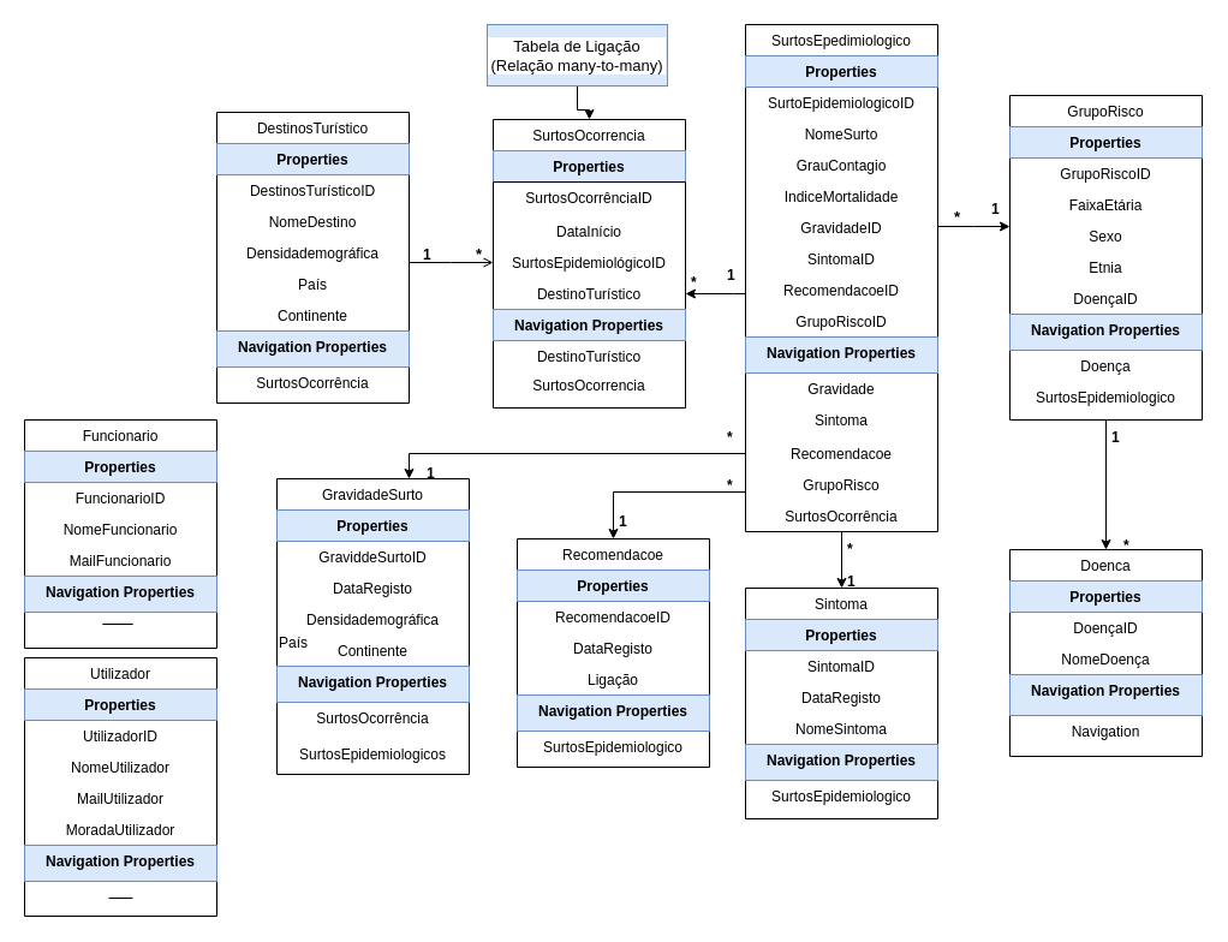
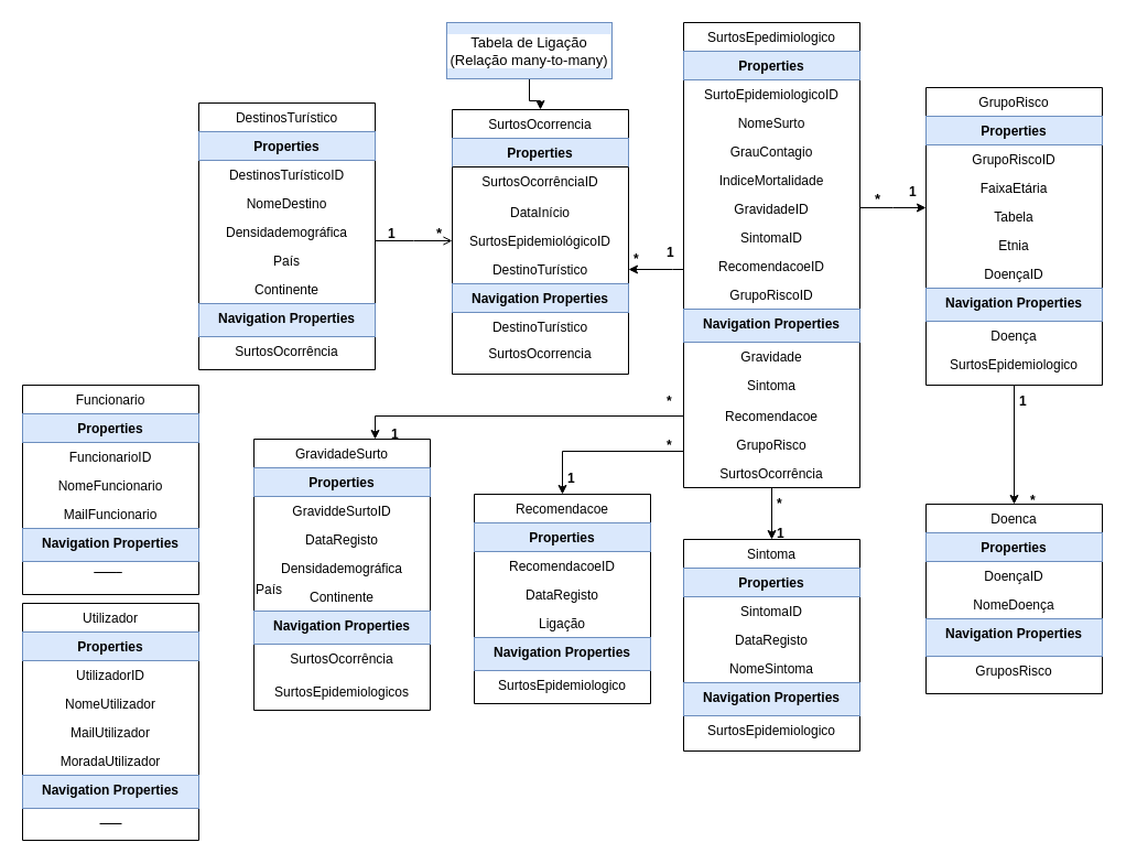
- <mxCell id="51" value="Sexo" style="text;align=center;verticalAlign=top;spacingLeft=4;spacingRight=4;overflow=hidden;rotatable=0;points=[[0,0.5],[1,0.5]];portConstraint=eastwest;" vertex="1" parent="47"><mxGeometry y="104" width="160" height="26" as="geometry" /></mxCell>
+ <mxCell id="51" value="Tabela" style="text;align=center;verticalAlign=top;spacingLeft=4;spacingRight=4;overflow=hidden;rotatable=0;points=[[0,0.5],[1,0.5]];portConstraint=eastwest;" vertex="1" parent="47"><mxGeometry y="104" width="160" height="26" as="geometry" /></mxCell>
- <mxCell id="29" value="Navigation" style="text;align=center;verticalAlign=top;spacingLeft=4;spacingRight=4;overflow=hidden;rotatable=0;points=[[0,0.5],[1,0.5]];portConstraint=eastwest;" vertex="1" parent="24"><mxGeometry y="138" width="160" height="30" as="geometry" /></mxCell>
+ <mxCell id="29" value="GruposRisco" style="text;align=center;verticalAlign=top;spacingLeft=4;spacingRight=4;overflow=hidden;rotatable=0;points=[[0,0.5],[1,0.5]];portConstraint=eastwest;" vertex="1" parent="24"><mxGeometry y="138" width="160" height="30" as="geometry" /></mxCell>
